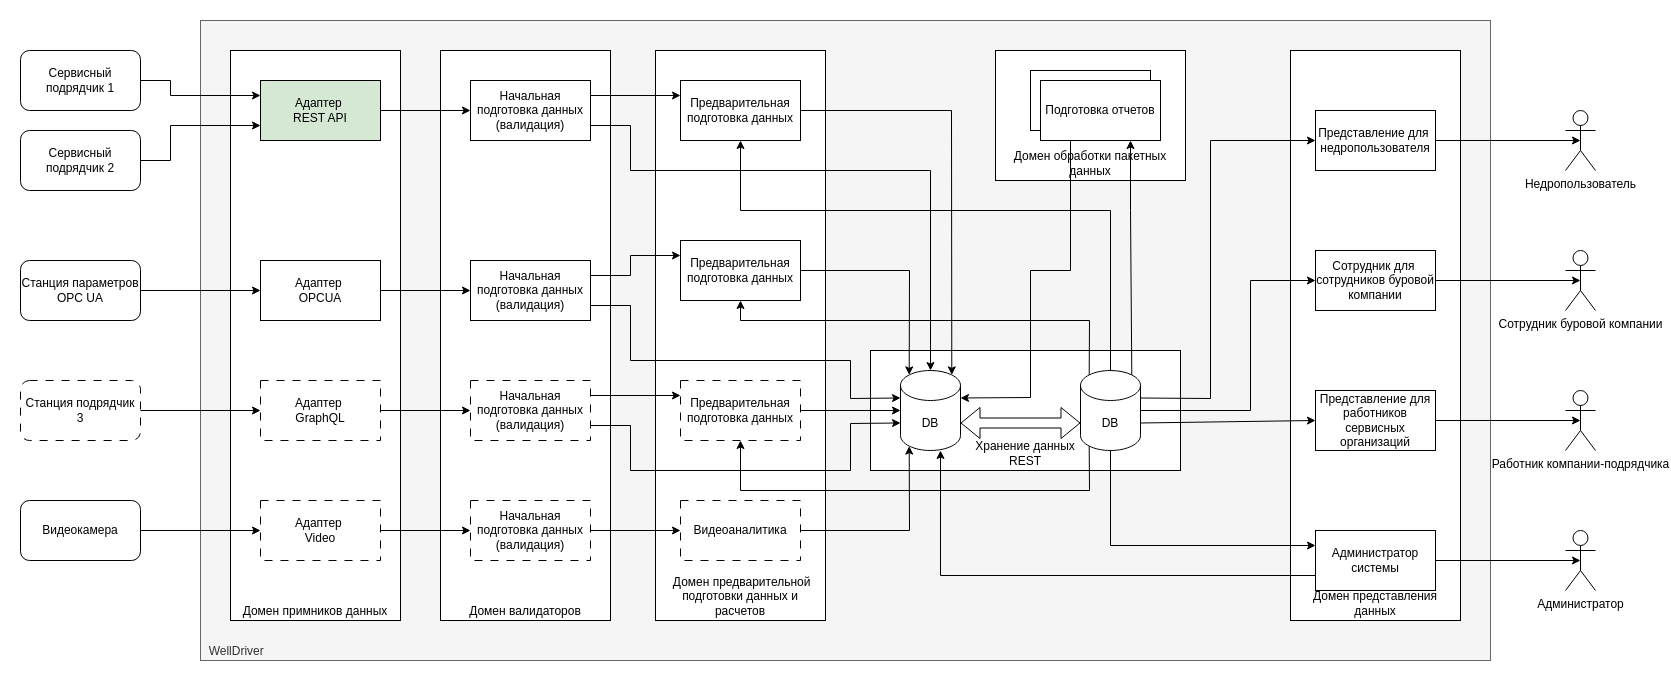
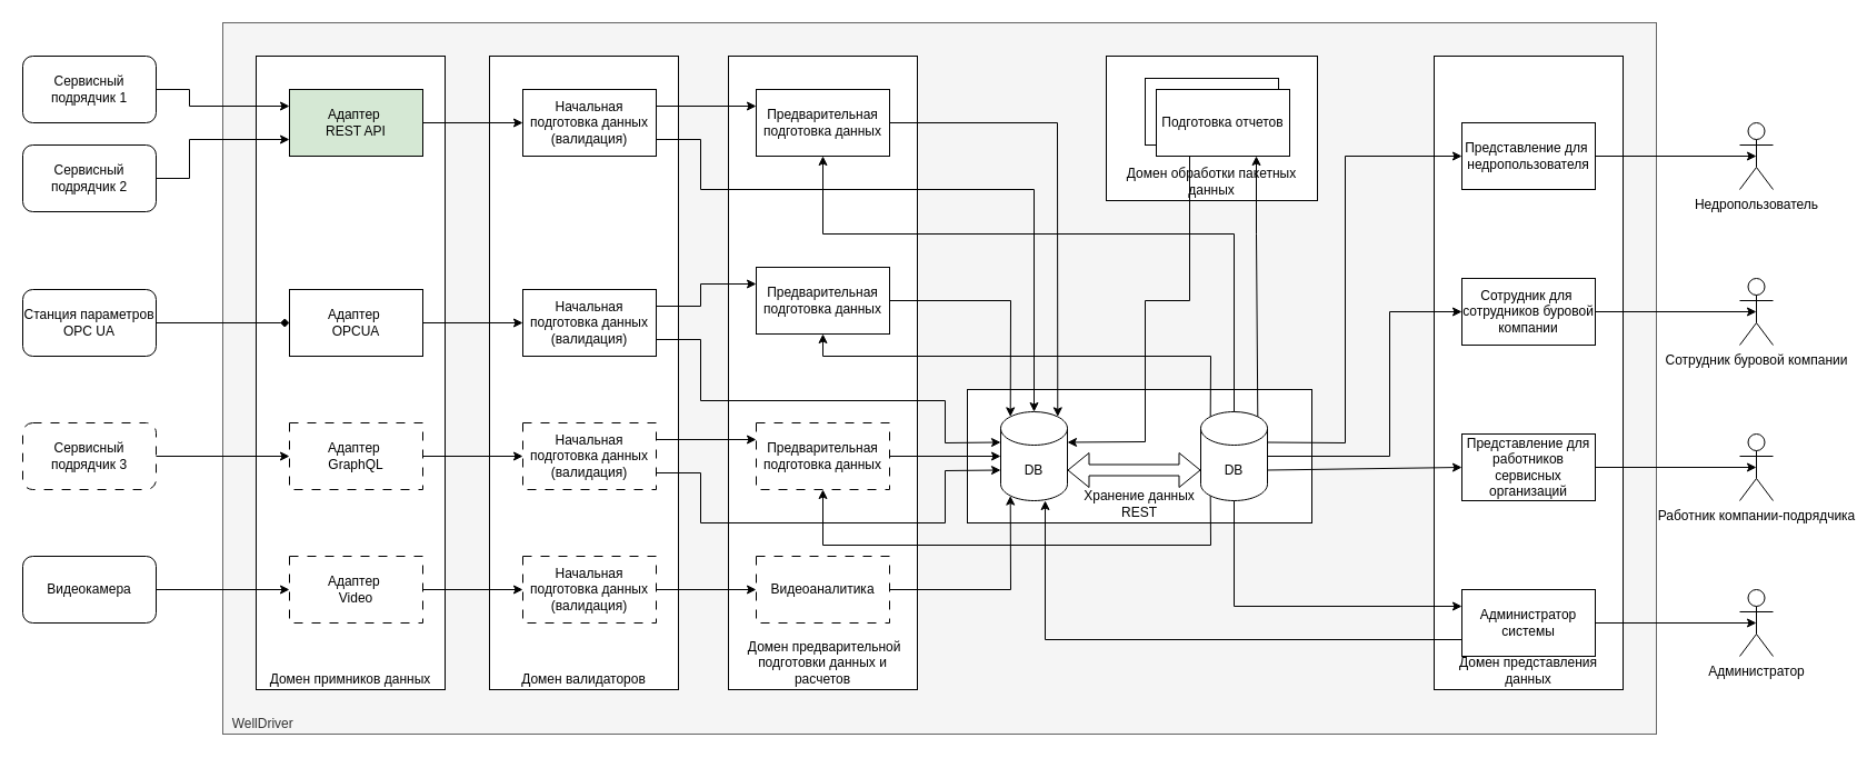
- <mxCell id="20" value="" style="endArrow=classic;html=1;rounded=0;exitX=1;exitY=0.5;exitDx=0;exitDy=0;entryX=0;entryY=0.5;entryDx=0;entryDy=0;" edge="1" parent="1" source="12" target="13"><mxGeometry width="50" height="50" relative="1" as="geometry"><mxPoint x="140" y="50" as="sourcePoint" /><mxPoint x="260" y="110" as="targetPoint" /></mxGeometry></mxCell>
+ <mxCell id="20" value="" style="endArrow=diamond;html=1;rounded=0;exitX=1;exitY=0.5;exitDx=0;exitDy=0;entryX=0;entryY=0.5;entryDx=0;entryDy=0;" edge="1" parent="1" source="12" target="13"><mxGeometry width="50" height="50" relative="1" as="geometry"><mxPoint x="140" y="50" as="sourcePoint" /><mxPoint x="260" y="110" as="targetPoint" /></mxGeometry></mxCell>
- <mxCell id="16" value="Станция подрядчик 3" style="rounded=1;whiteSpace=wrap;html=1;dashed=1;dashPattern=8 8;" vertex="1" parent="1"><mxGeometry y="380" width="120" height="60" as="geometry" x="20" /></mxCell>
+ <mxCell id="16" value="Сервисный подрядчик 3" style="rounded=1;whiteSpace=wrap;html=1;dashed=1;dashPattern=8 8;" vertex="1" parent="1"><mxGeometry y="380" width="120" height="60" as="geometry" x="20" /></mxCell>
